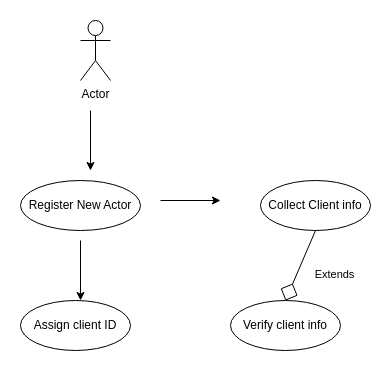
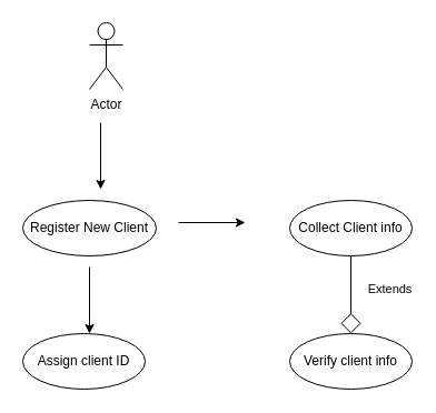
- <mxCell id="4" value="Register New Actor" style="ellipse;whiteSpace=wrap;html=1;" vertex="1" parent="1"><mxGeometry x="20" y="180" width="120" height="50" as="geometry" /></mxCell>
+ <mxCell id="4" value="Register New Client" style="ellipse;whiteSpace=wrap;html=1;" vertex="1" parent="1"><mxGeometry x="20" y="180" width="120" height="50" as="geometry" /></mxCell>
- <mxCell id="9" value="Verify client info" style="ellipse;whiteSpace=wrap;html=1;" vertex="1" parent="1"><mxGeometry x="230" y="300" width="110" height="50" as="geometry" /></mxCell>
+ <mxCell id="9" value="Verify client info" style="ellipse;whiteSpace=wrap;html=1;" vertex="1" parent="1"><mxGeometry x="260" y="300" width="110" height="50" as="geometry" /></mxCell>
